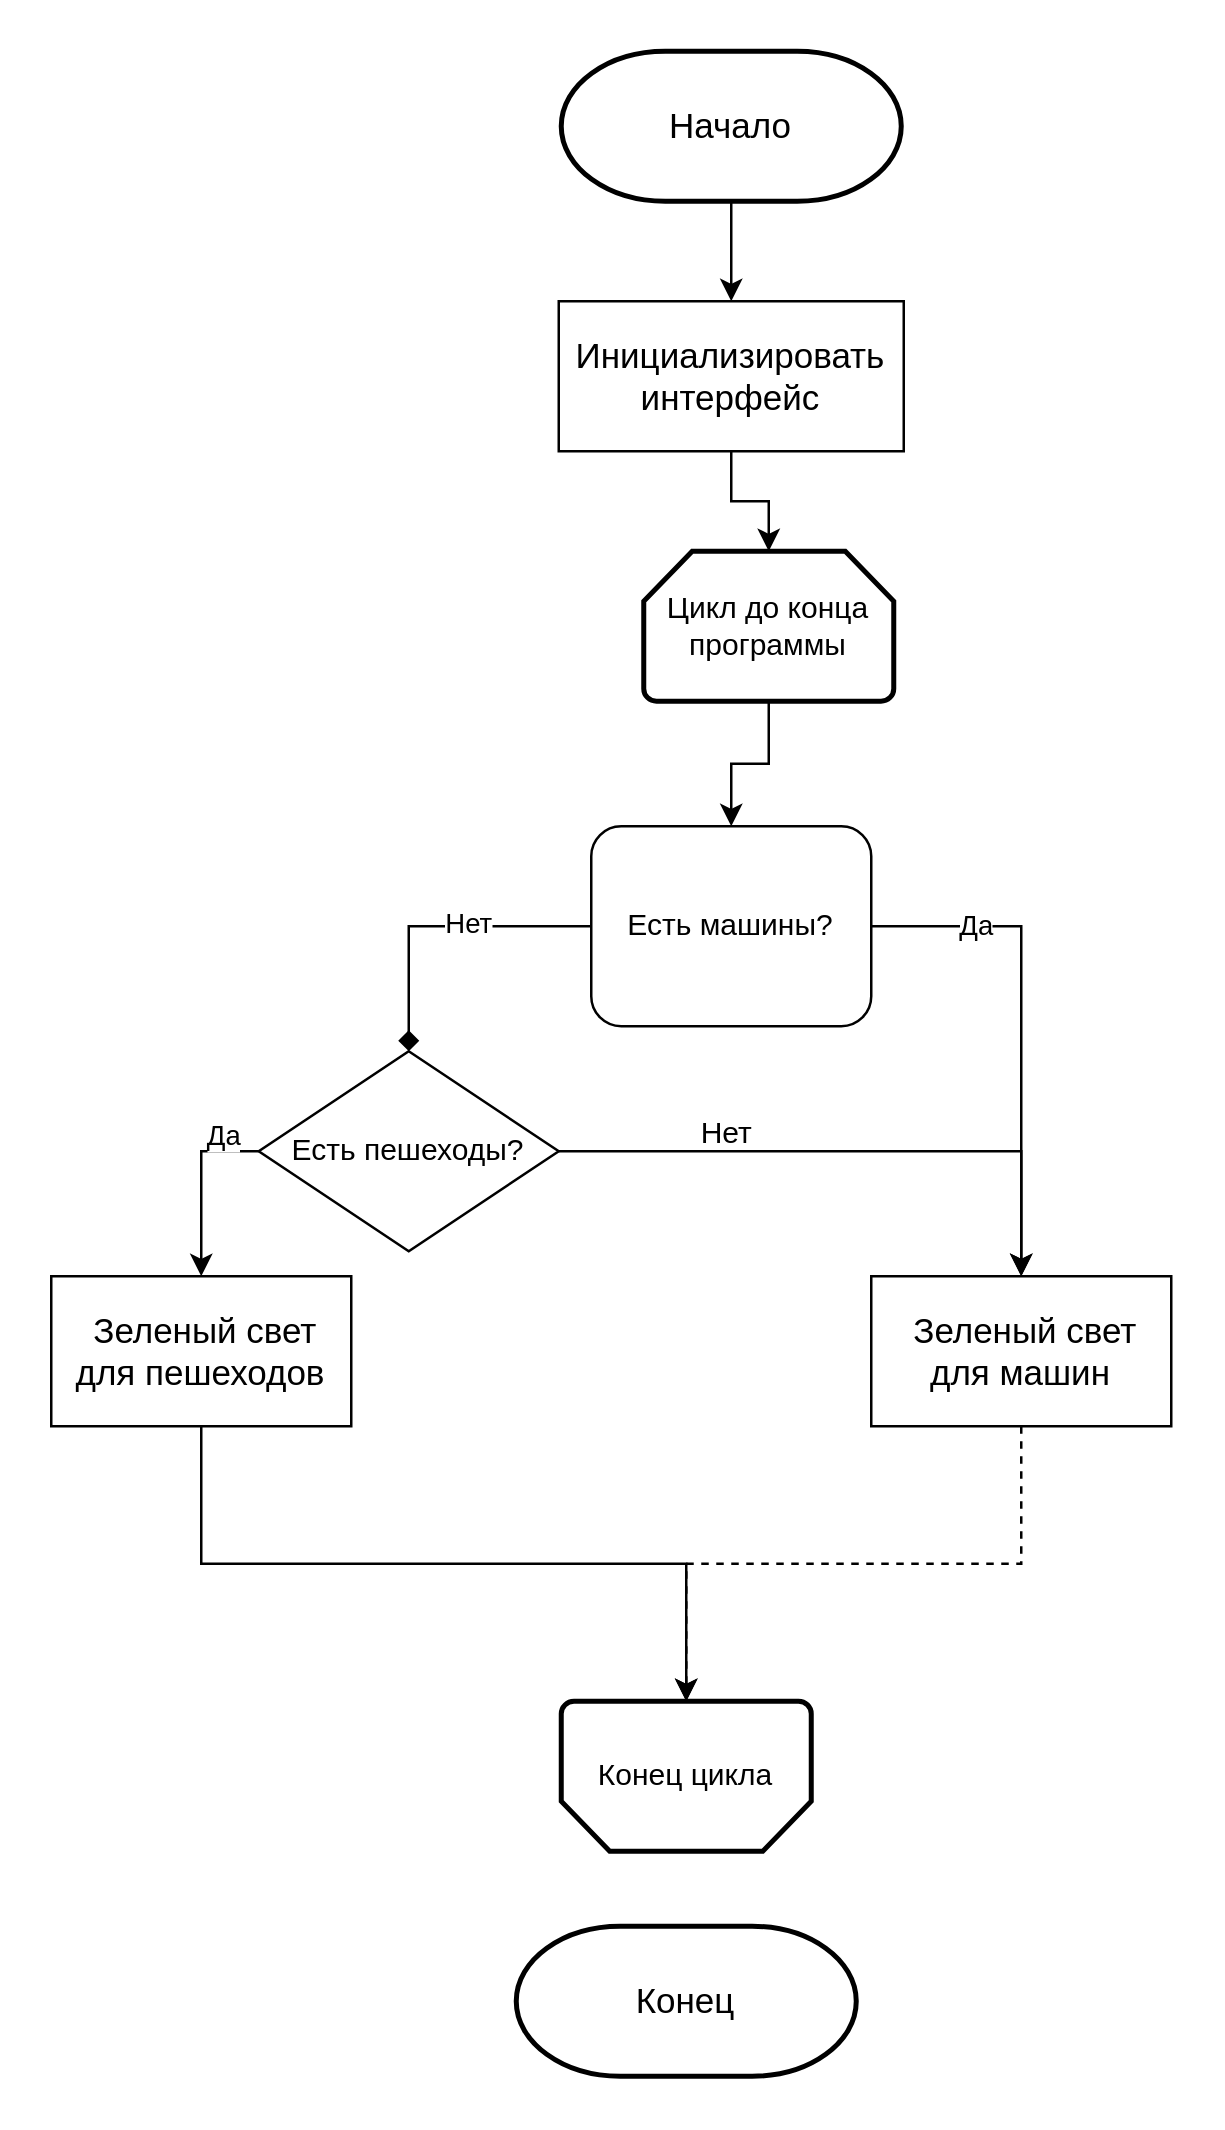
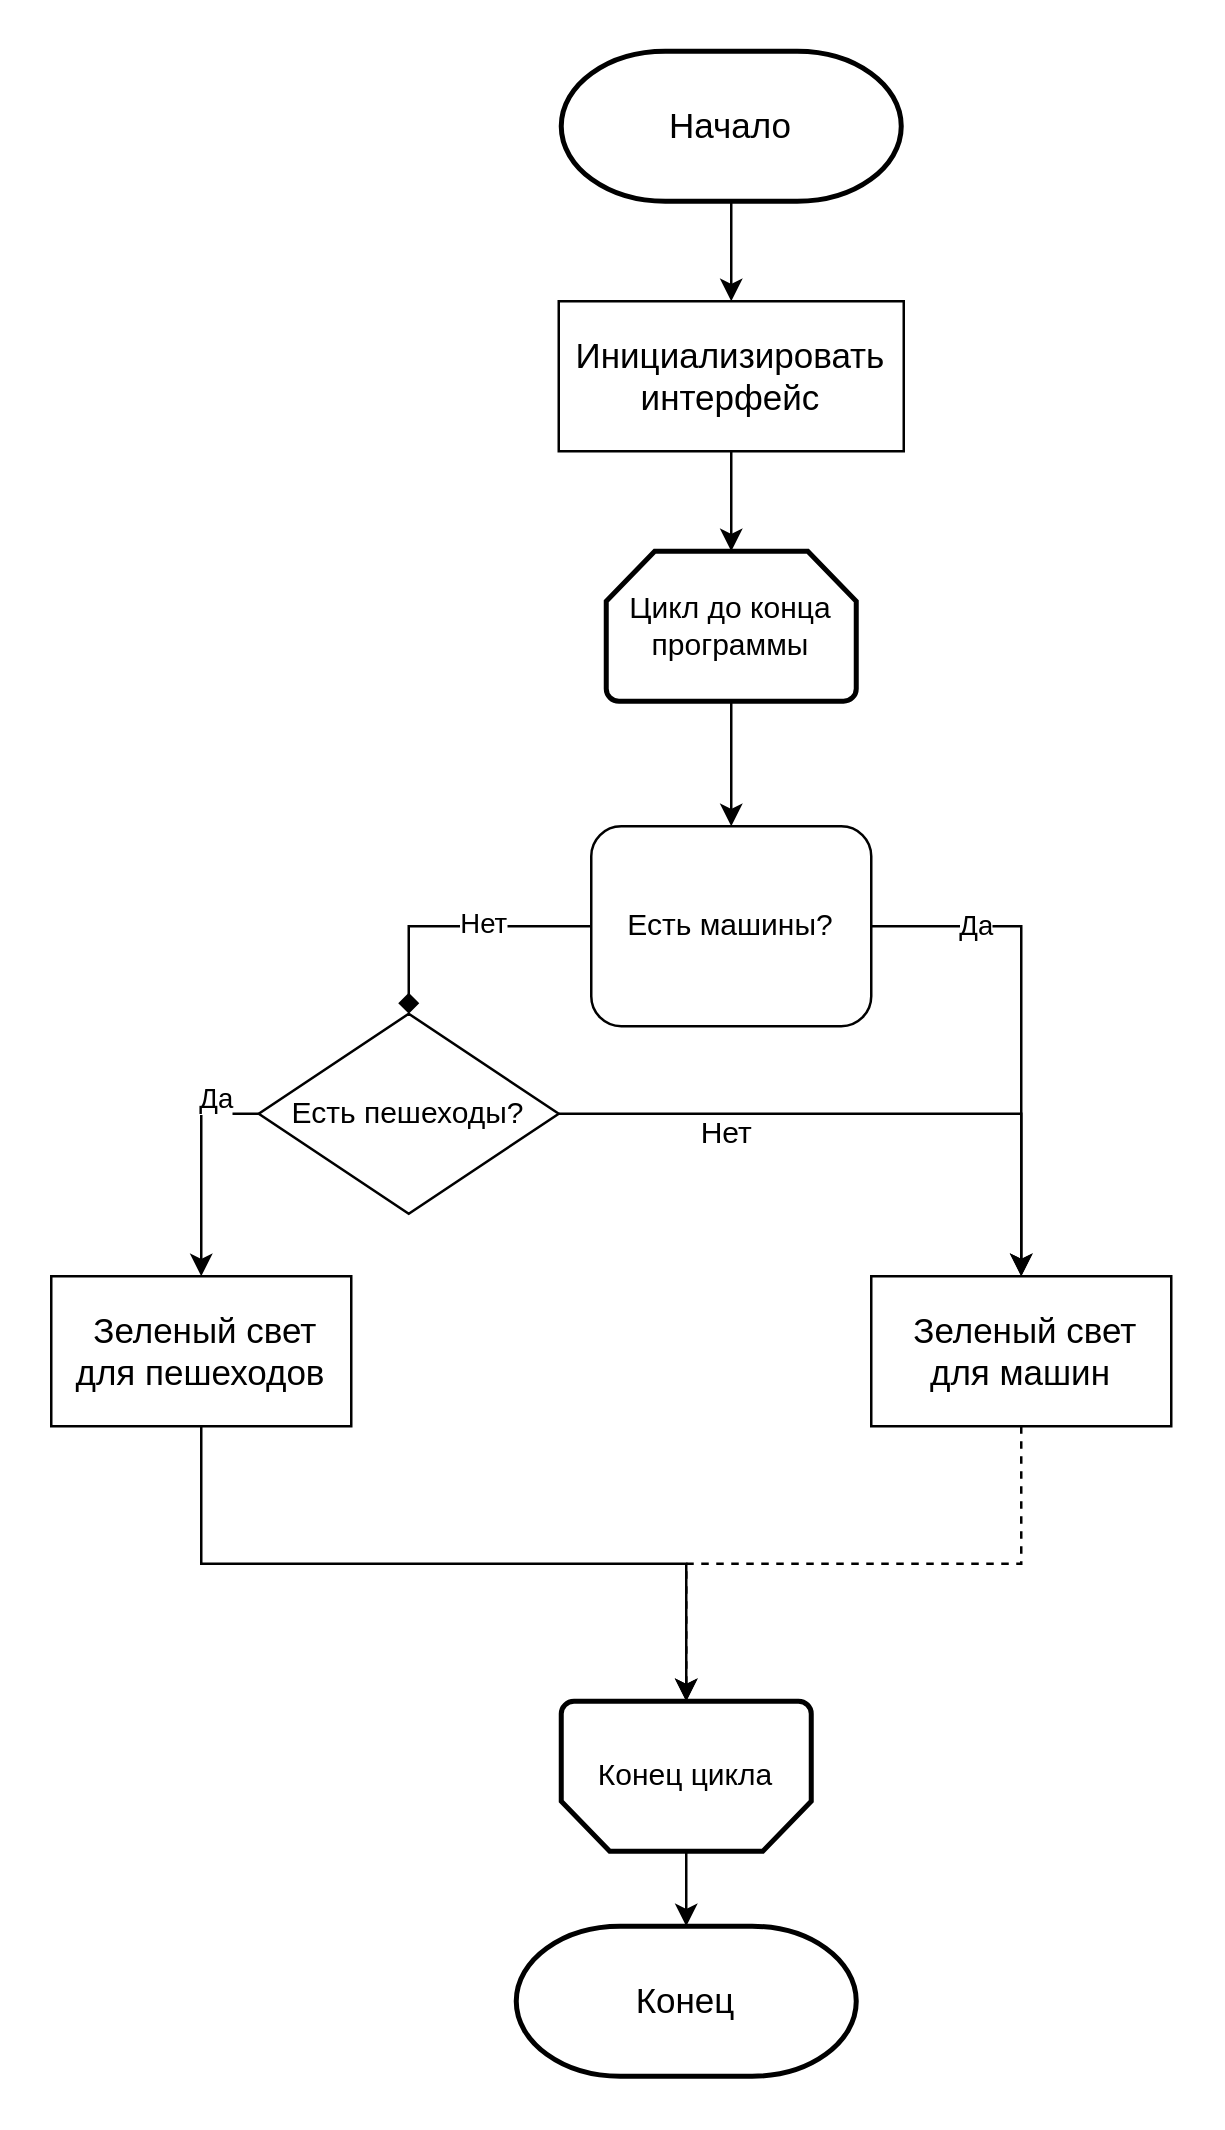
- <mxCell id="21" value="Цикл до конца программы" style="strokeWidth=2;html=1;shape=mxgraph.flowchart.loop_limit;whiteSpace=wrap;" vertex="1" parent="1"><mxGeometry x="257" y="220" width="100" height="60" as="geometry" /></mxCell>
+ <mxCell id="21" value="Цикл до конца программы" style="strokeWidth=2;html=1;shape=mxgraph.flowchart.loop_limit;whiteSpace=wrap;" vertex="1" parent="1"><mxGeometry x="242" y="220" width="100" height="60" as="geometry" /></mxCell>
- <mxCell id="18" value="Есть пешеходы?" style="rhombus;whiteSpace=wrap;html=1;" vertex="1" parent="1"><mxGeometry x="103" y="420" width="120" height="80" as="geometry" /></mxCell>
+ <mxCell id="18" value="Есть пешеходы?" style="rhombus;whiteSpace=wrap;html=1;" vertex="1" parent="1"><mxGeometry x="103" y="405" width="120" height="80" as="geometry" /></mxCell>
+ <mxCell id="23" style="edgeStyle=orthogonalEdgeStyle;rounded=0;orthogonalLoop=1;jettySize=auto;html=1;exitX=0.5;exitY=0;exitDx=0;exitDy=0;exitPerimeter=0;entryX=0.5;entryY=0;entryDx=0;entryDy=0;entryPerimeter=0;" edge="1" parent="1" source="24" target="4"><mxGeometry relative="1" as="geometry" /></mxCell>
